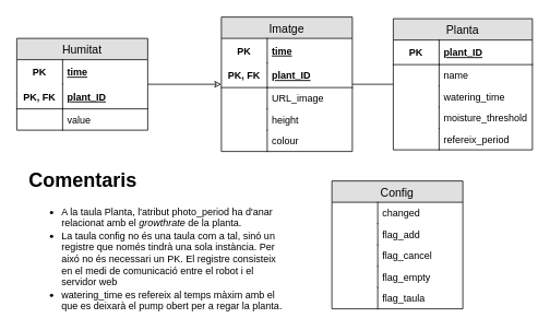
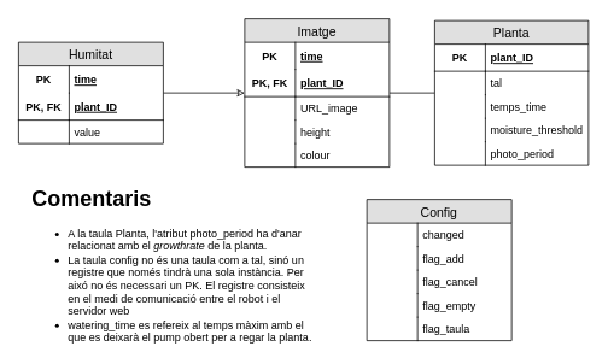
- <mxCell id="25" value="name" style="shape=partialRectangle;top=0;left=0;right=0;bottom=0;align=left;verticalAlign=top;fillColor=none;spacingLeft=60;spacingRight=4;overflow=hidden;rotatable=0;points=[[0,0.5],[1,0.5]];portConstraint=eastwest;dropTarget=0;fontSize=12;" parent="22" vertex="1"><mxGeometry y="56" width="170" height="26" as="geometry" /></mxCell>
+ <mxCell id="25" value="tal" style="shape=partialRectangle;top=0;left=0;right=0;bottom=0;align=left;verticalAlign=top;fillColor=none;spacingLeft=60;spacingRight=4;overflow=hidden;rotatable=0;points=[[0,0.5],[1,0.5]];portConstraint=eastwest;dropTarget=0;fontSize=12;" parent="22" vertex="1"><mxGeometry y="56" width="170" height="26" as="geometry" /></mxCell>
- <mxCell id="27" value="watering_time" style="shape=partialRectangle;top=0;left=0;right=0;bottom=0;align=left;verticalAlign=top;fillColor=none;spacingLeft=60;spacingRight=4;overflow=hidden;rotatable=0;points=[[0,0.5],[1,0.5]];portConstraint=eastwest;dropTarget=0;fontSize=12;" parent="22" vertex="1"><mxGeometry y="82" width="170" height="26" as="geometry" /></mxCell>
+ <mxCell id="27" value="temps_time" style="shape=partialRectangle;top=0;left=0;right=0;bottom=0;align=left;verticalAlign=top;fillColor=none;spacingLeft=60;spacingRight=4;overflow=hidden;rotatable=0;points=[[0,0.5],[1,0.5]];portConstraint=eastwest;dropTarget=0;fontSize=12;" parent="22" vertex="1"><mxGeometry y="82" width="170" height="26" as="geometry" /></mxCell>
- <mxCell id="31" value="refereix_period" style="shape=partialRectangle;top=0;left=0;right=0;bottom=0;align=left;verticalAlign=top;fillColor=none;spacingLeft=60;spacingRight=4;overflow=hidden;rotatable=0;points=[[0,0.5],[1,0.5]];portConstraint=eastwest;dropTarget=0;fontSize=12;" parent="22" vertex="1"><mxGeometry y="134" width="170" height="26" as="geometry" /></mxCell>
+ <mxCell id="31" value="photo_period" style="shape=partialRectangle;top=0;left=0;right=0;bottom=0;align=left;verticalAlign=top;fillColor=none;spacingLeft=60;spacingRight=4;overflow=hidden;rotatable=0;points=[[0,0.5],[1,0.5]];portConstraint=eastwest;dropTarget=0;fontSize=12;" parent="22" vertex="1"><mxGeometry y="134" width="170" height="26" as="geometry" /></mxCell>
